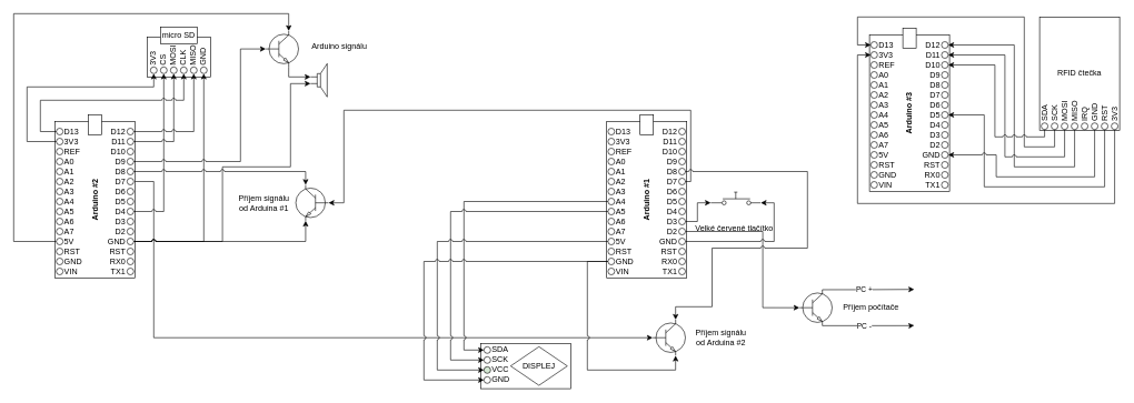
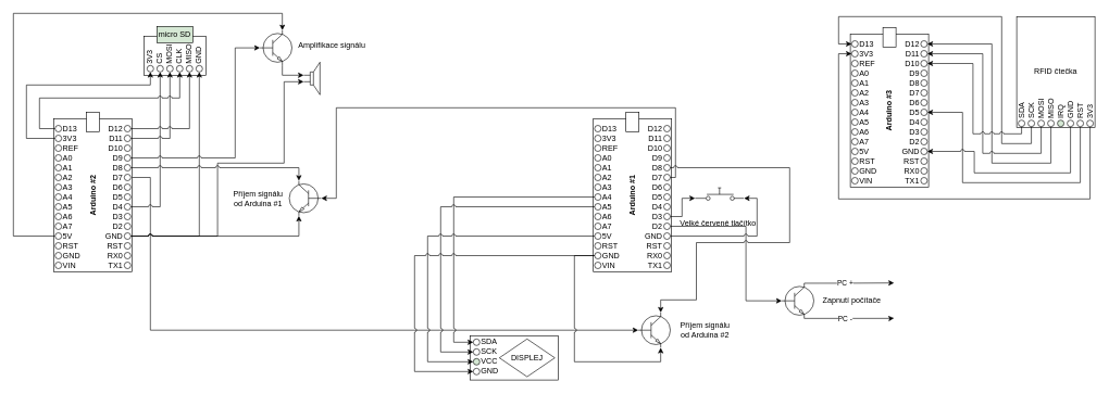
- <mxCell id="100" value="micro SD" style="rounded=0;whiteSpace=wrap;html=1;align=center;" parent="1" vertex="1"><mxGeometry x="240" y="40" width="55" height="25" as="geometry" /></mxCell>
+ <mxCell id="100" value="micro SD" style="rounded=0;whiteSpace=wrap;html=1;align=center;fillColor=#d5e8d4;" parent="1" vertex="1"><mxGeometry x="240" y="40" width="55" height="25" as="geometry" /></mxCell>
- <mxCell id="119" value="Arduino signálu" style="text;html=1;align=center;verticalAlign=middle;resizable=0;points=[];autosize=1;" parent="1" vertex="1"><mxGeometry x="450" y="60" width="115" height="20" as="geometry" /></mxCell>
+ <mxCell id="119" value="Amplifikace signálu" style="text;html=1;align=center;verticalAlign=middle;resizable=0;points=[];autosize=1;" parent="1" vertex="1"><mxGeometry x="450" y="60" width="115" height="20" as="geometry" /></mxCell>
- <mxCell id="160" value="IRQ" style="ellipse;whiteSpace=wrap;html=1;spacingRight=0;spacingLeft=12;align=left;horizontal=0;verticalAlign=middle;spacing=0;spacingBottom=0;" vertex="1" parent="1"><mxGeometry x="1620.5" y="184" width="10" height="10" as="geometry" /></mxCell>
+ <mxCell id="160" value="IRQ" style="ellipse;whiteSpace=wrap;html=1;spacingRight=0;spacingLeft=12;align=left;horizontal=0;verticalAlign=middle;spacing=0;spacingBottom=0;fillColor=#d5e8d4;" vertex="1" parent="1"><mxGeometry x="1620.5" y="184" width="10" height="10" as="geometry" /></mxCell>
- <mxCell id="98" value="Příjem počítače" style="text;html=1;align=center;verticalAlign=middle;resizable=0;points=[];autosize=1;" parent="1" vertex="1"><mxGeometry x="1255" y="451.43" width="100" height="20" as="geometry" /></mxCell>
+ <mxCell id="98" value="Zapnutí počítače" style="text;html=1;align=center;verticalAlign=middle;resizable=0;points=[];autosize=1;" parent="1" vertex="1"><mxGeometry x="1255" y="451.43" width="100" height="20" as="geometry" /></mxCell>
